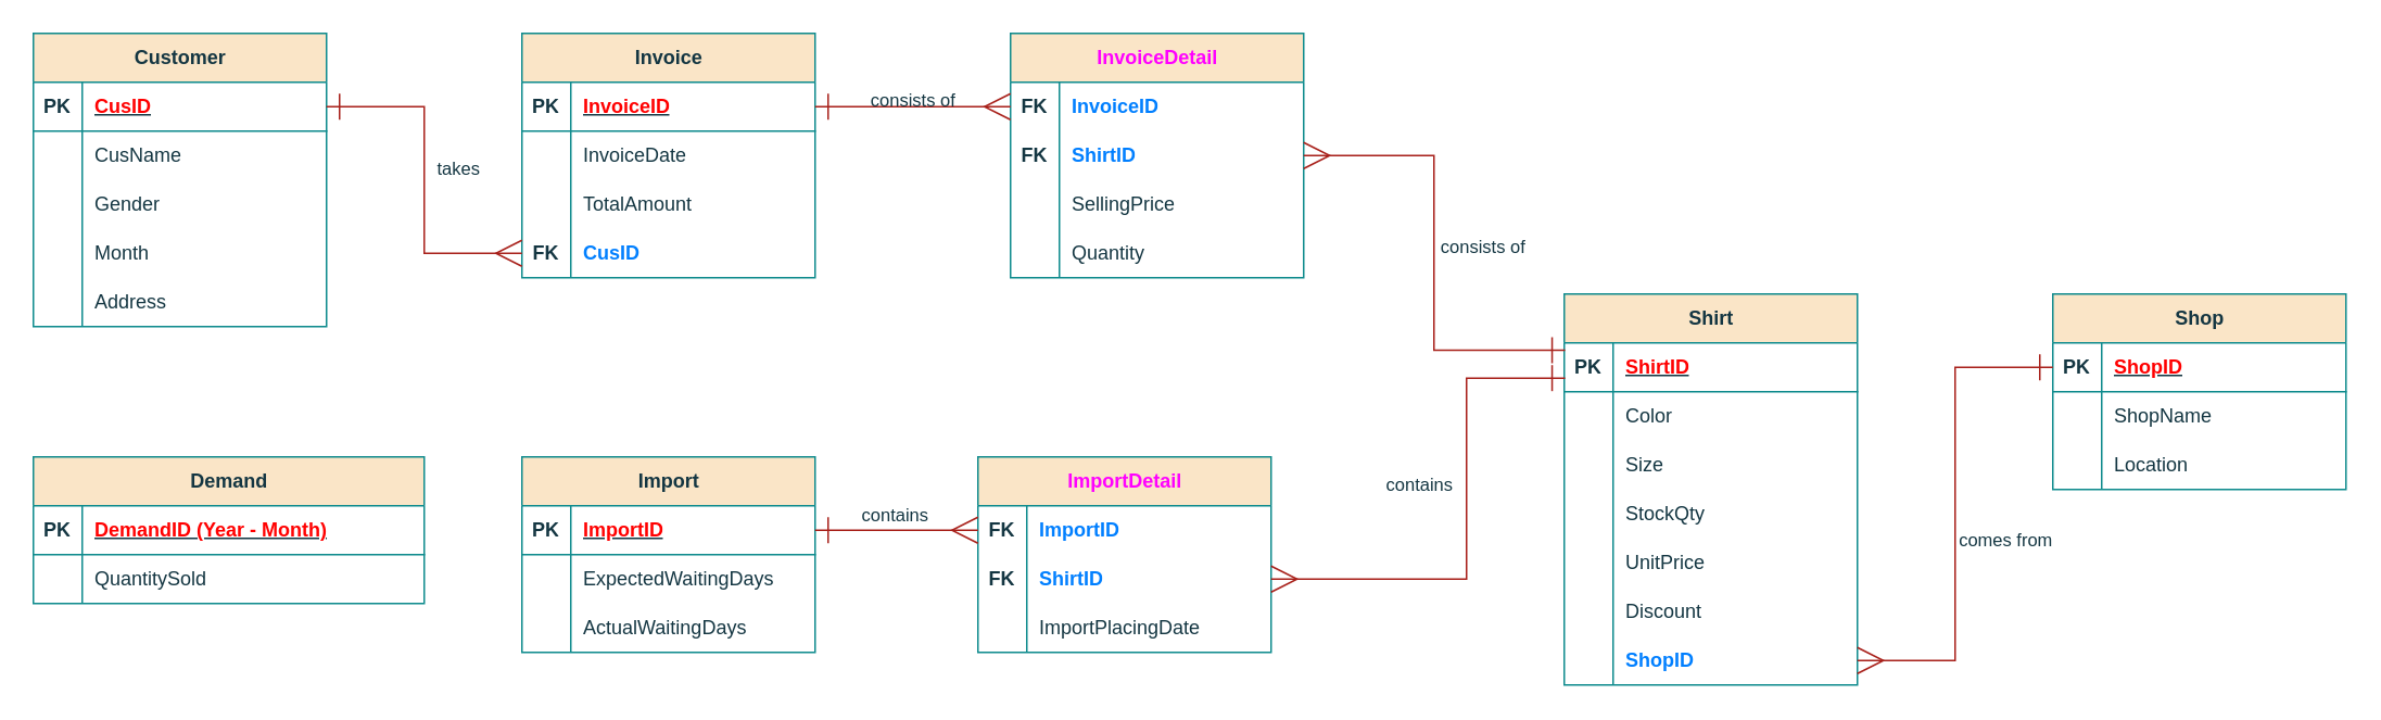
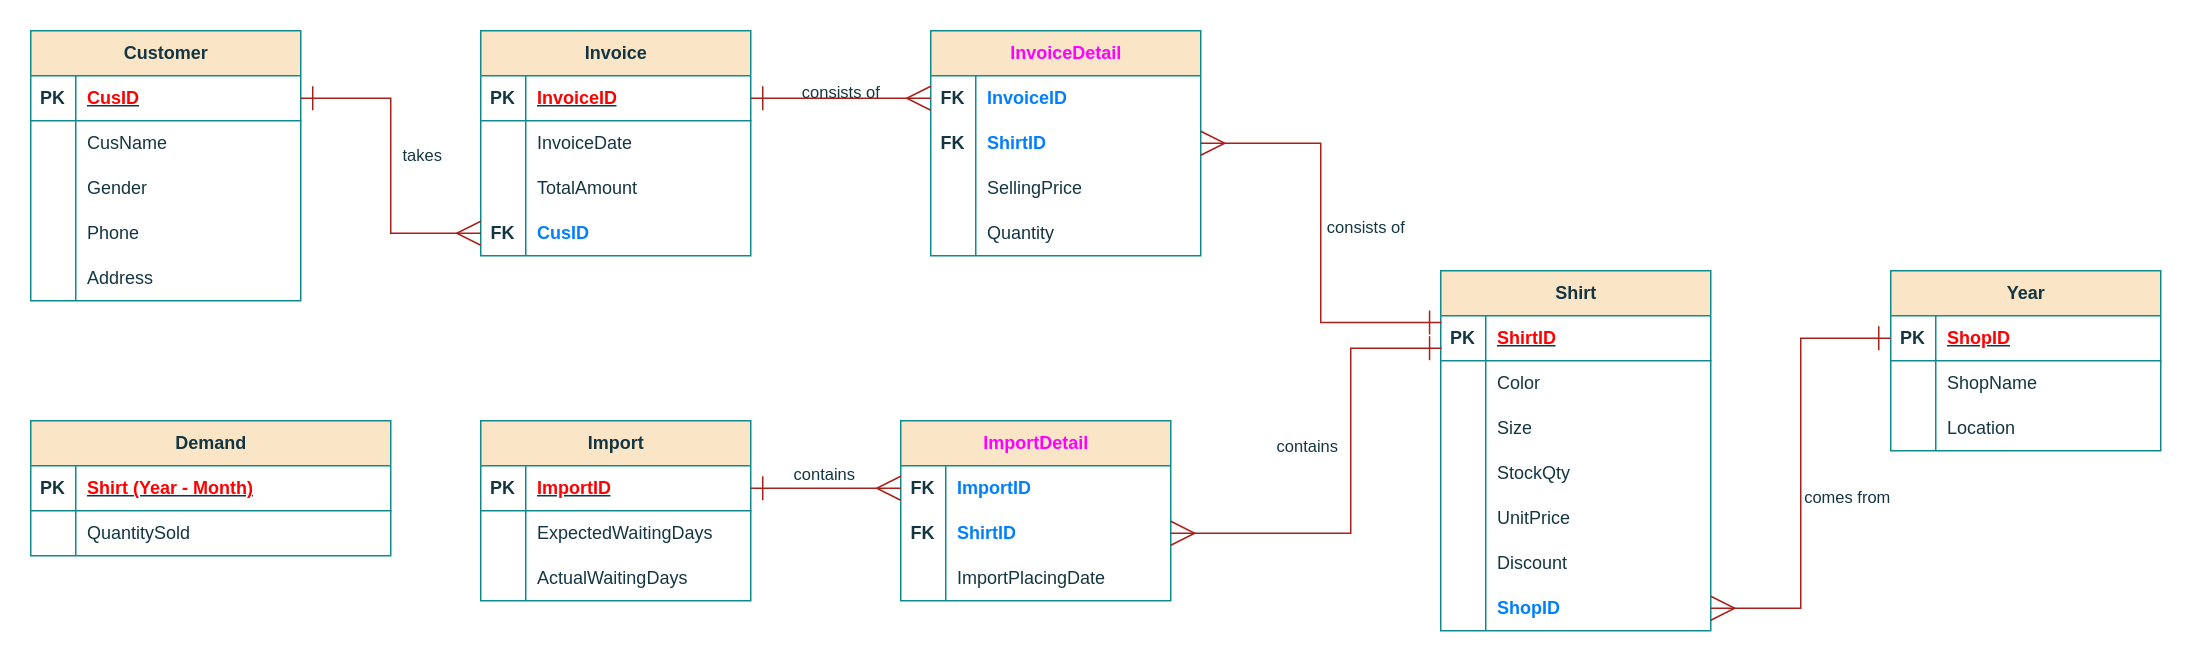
- <mxCell id="14" value="Month" style="shape=partialRectangle;connectable=0;fillColor=none;top=0;left=0;bottom=0;right=0;align=left;spacingLeft=6;overflow=hidden;whiteSpace=wrap;html=1;labelBackgroundColor=none;strokeColor=#0F8B8D;fontColor=#143642;" parent="12" vertex="1"><mxGeometry x="30" width="150" height="30" as="geometry"><mxRectangle width="150" height="30" as="alternateBounds" /></mxGeometry></mxCell>
+ <mxCell id="14" value="Phone" style="shape=partialRectangle;connectable=0;fillColor=none;top=0;left=0;bottom=0;right=0;align=left;spacingLeft=6;overflow=hidden;whiteSpace=wrap;html=1;labelBackgroundColor=none;strokeColor=#0F8B8D;fontColor=#143642;" parent="12" vertex="1"><mxGeometry x="30" width="150" height="30" as="geometry"><mxRectangle width="150" height="30" as="alternateBounds" /></mxGeometry></mxCell>
- <mxCell id="87" value="Shop" style="shape=table;startSize=30;container=1;collapsible=1;childLayout=tableLayout;fixedRows=1;rowLines=0;fontStyle=1;align=center;resizeLast=1;html=1;labelBackgroundColor=none;fillColor=#FAE5C7;strokeColor=#0F8B8D;fontColor=#143642;" parent="1" vertex="1"><mxGeometry x="1260" y="180" width="180" height="120" as="geometry" /></mxCell>
+ <mxCell id="87" value="Year" style="shape=table;startSize=30;container=1;collapsible=1;childLayout=tableLayout;fixedRows=1;rowLines=0;fontStyle=1;align=center;resizeLast=1;html=1;labelBackgroundColor=none;fillColor=#FAE5C7;strokeColor=#0F8B8D;fontColor=#143642;" parent="1" vertex="1"><mxGeometry x="1260" y="180" width="180" height="120" as="geometry" /></mxCell>
- <mxCell id="79" value="&lt;font color=&quot;#ff0000&quot;&gt;DemandID (Year - Month)&lt;/font&gt;" style="shape=partialRectangle;connectable=0;fillColor=none;top=0;left=0;bottom=0;right=0;align=left;spacingLeft=6;fontStyle=5;overflow=hidden;whiteSpace=wrap;html=1;labelBackgroundColor=none;strokeColor=#0F8B8D;fontColor=#143642;" parent="77" vertex="1"><mxGeometry x="30" width="210" height="30" as="geometry"><mxRectangle width="210" height="30" as="alternateBounds" /></mxGeometry></mxCell>
+ <mxCell id="79" value="&lt;font color=&quot;#ff0000&quot;&gt;Shirt (Year - Month)&lt;/font&gt;" style="shape=partialRectangle;connectable=0;fillColor=none;top=0;left=0;bottom=0;right=0;align=left;spacingLeft=6;fontStyle=5;overflow=hidden;whiteSpace=wrap;html=1;labelBackgroundColor=none;strokeColor=#0F8B8D;fontColor=#143642;" parent="77" vertex="1"><mxGeometry x="30" width="210" height="30" as="geometry"><mxRectangle width="210" height="30" as="alternateBounds" /></mxGeometry></mxCell>
